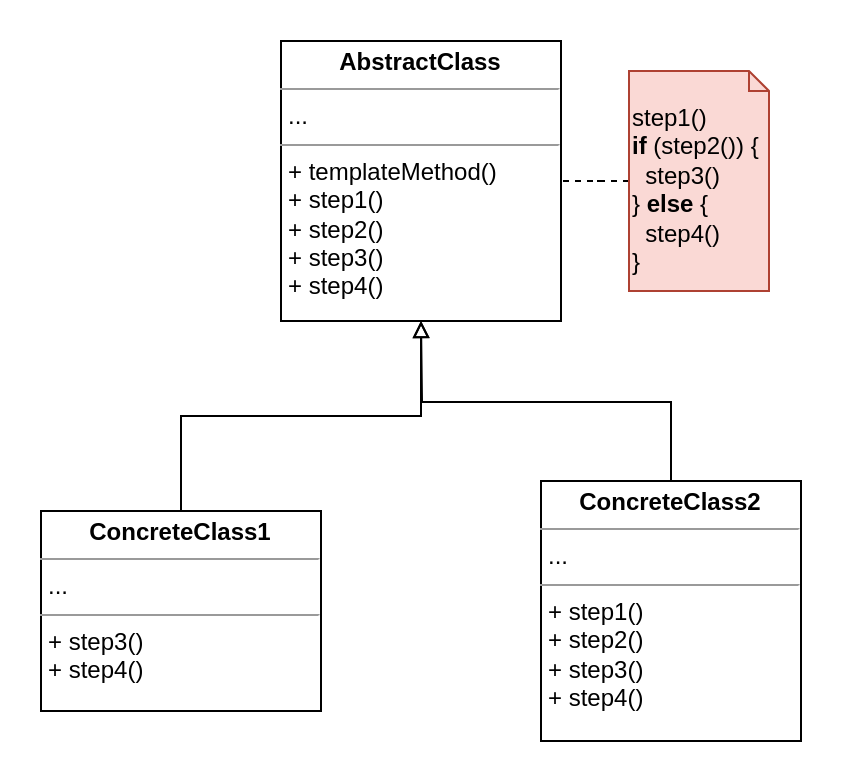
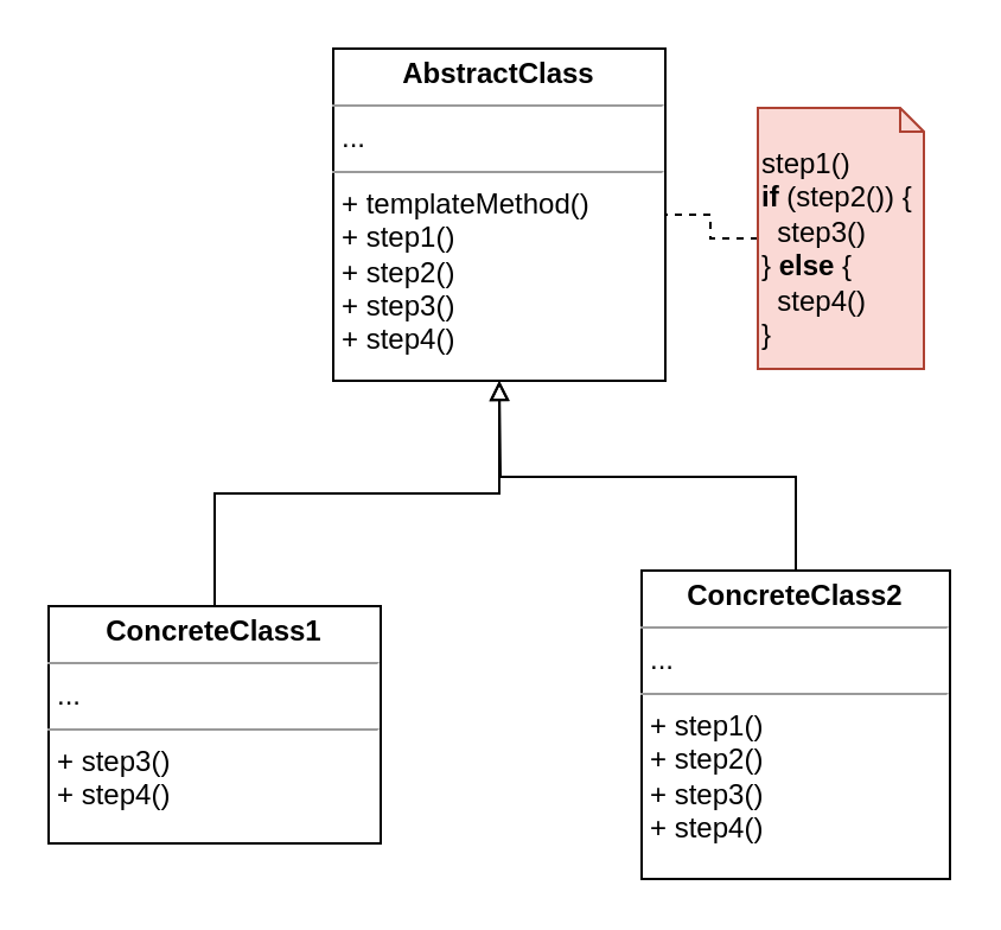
- <mxCell id="8" value="step1()&lt;br&gt;&lt;b&gt;if&lt;/b&gt; (step2()) {&lt;br&gt;&amp;nbsp; step3()&lt;br&gt;} &lt;b&gt;else&lt;/b&gt; {&lt;br&gt;&amp;nbsp; step4()&lt;br&gt;}" style="shape=note2;boundedLbl=1;whiteSpace=wrap;html=1;size=10;verticalAlign=top;align=left;fillColor=#fad9d5;strokeColor=#ae4132;" vertex="1" parent="1"><mxGeometry x="314" y="35" width="70" height="110" as="geometry" /></mxCell>
+ <mxCell id="8" value="step1()&lt;br&gt;&lt;b&gt;if&lt;/b&gt; (step2()) {&lt;br&gt;&amp;nbsp; step3()&lt;br&gt;} &lt;b&gt;else&lt;/b&gt; {&lt;br&gt;&amp;nbsp; step4()&lt;br&gt;}" style="shape=note2;boundedLbl=1;whiteSpace=wrap;html=1;size=10;verticalAlign=top;align=left;fillColor=#fad9d5;strokeColor=#ae4132;" vertex="1" parent="1"><mxGeometry x="319" y="45" width="70" height="110" as="geometry" /></mxCell>
